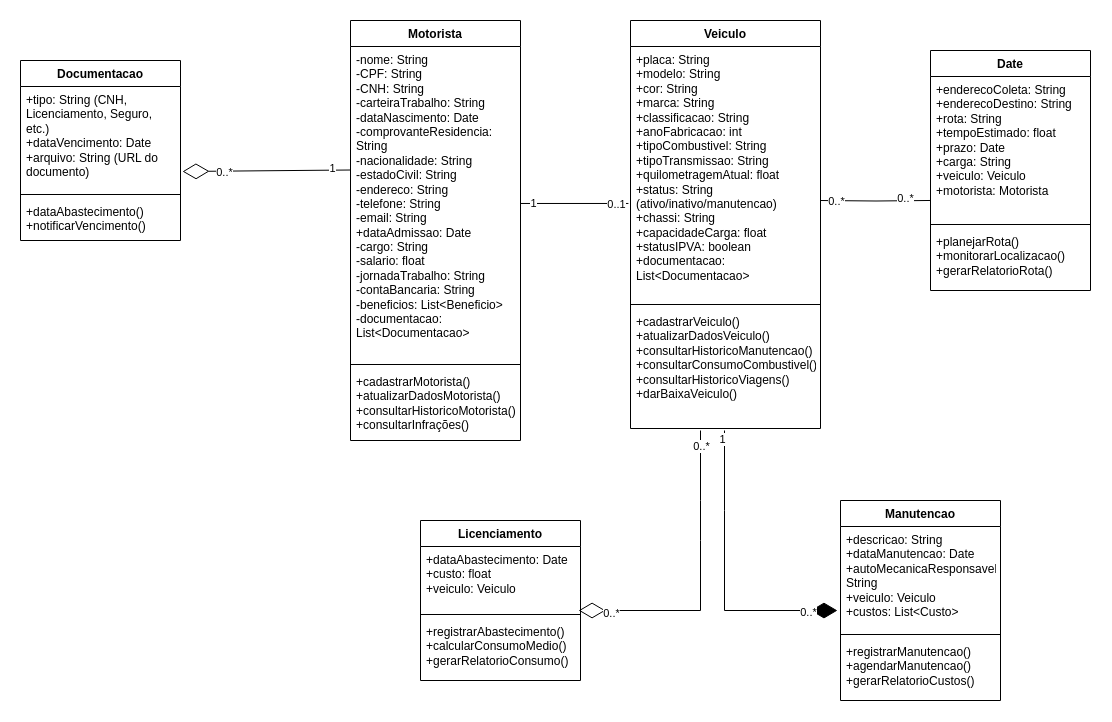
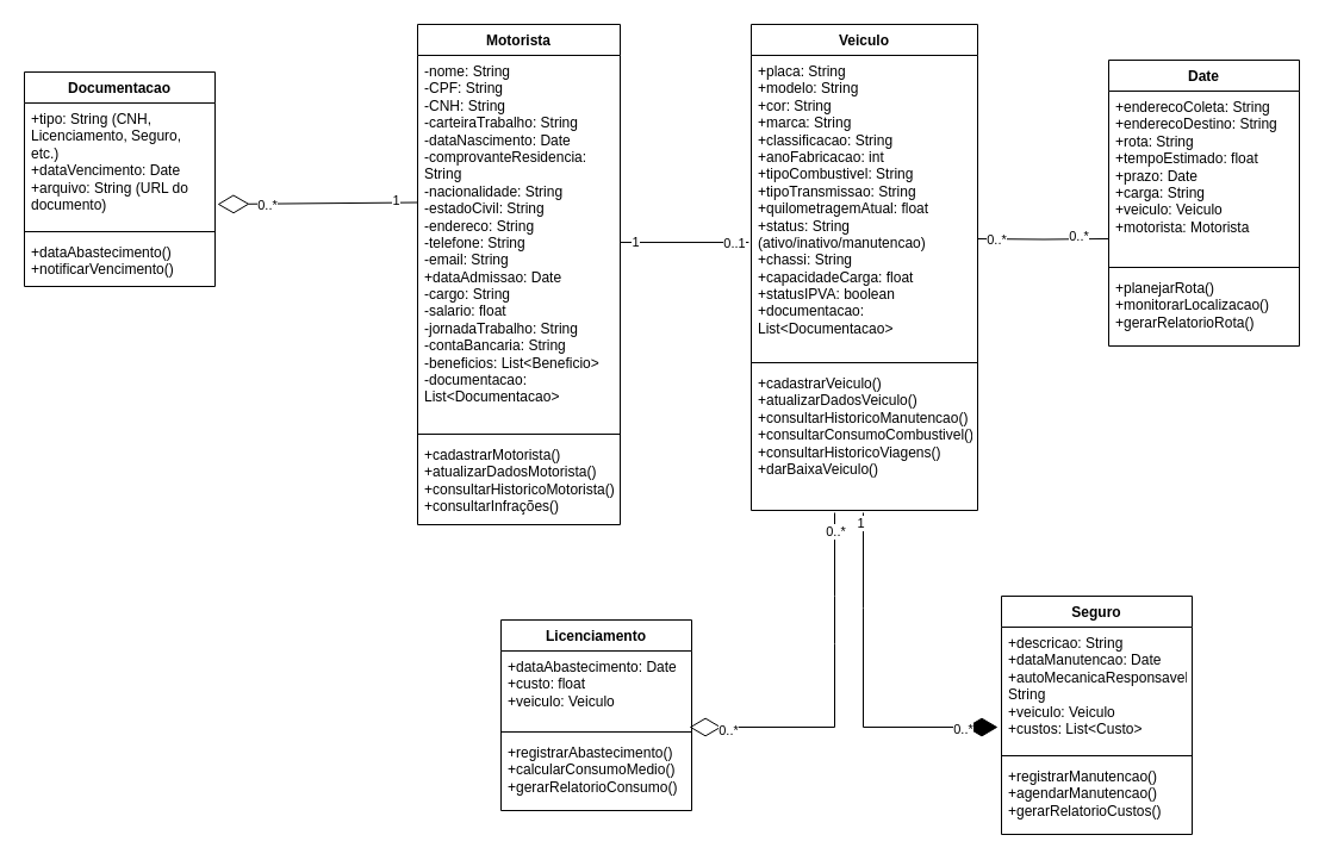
- <mxCell id="14" value="Manutencao" style="swimlane;fontStyle=1;align=center;verticalAlign=top;childLayout=stackLayout;horizontal=1;startSize=26;horizontalStack=0;resizeParent=1;resizeParentMax=0;resizeLast=0;collapsible=1;marginBottom=0;whiteSpace=wrap;html=1;" parent="1" vertex="1"><mxGeometry x="840" y="500" width="160" height="200" as="geometry" /></mxCell>
+ <mxCell id="14" value="Seguro" style="swimlane;fontStyle=1;align=center;verticalAlign=top;childLayout=stackLayout;horizontal=1;startSize=26;horizontalStack=0;resizeParent=1;resizeParentMax=0;resizeLast=0;collapsible=1;marginBottom=0;whiteSpace=wrap;html=1;" parent="1" vertex="1"><mxGeometry x="840" y="500" width="160" height="200" as="geometry" /></mxCell>
